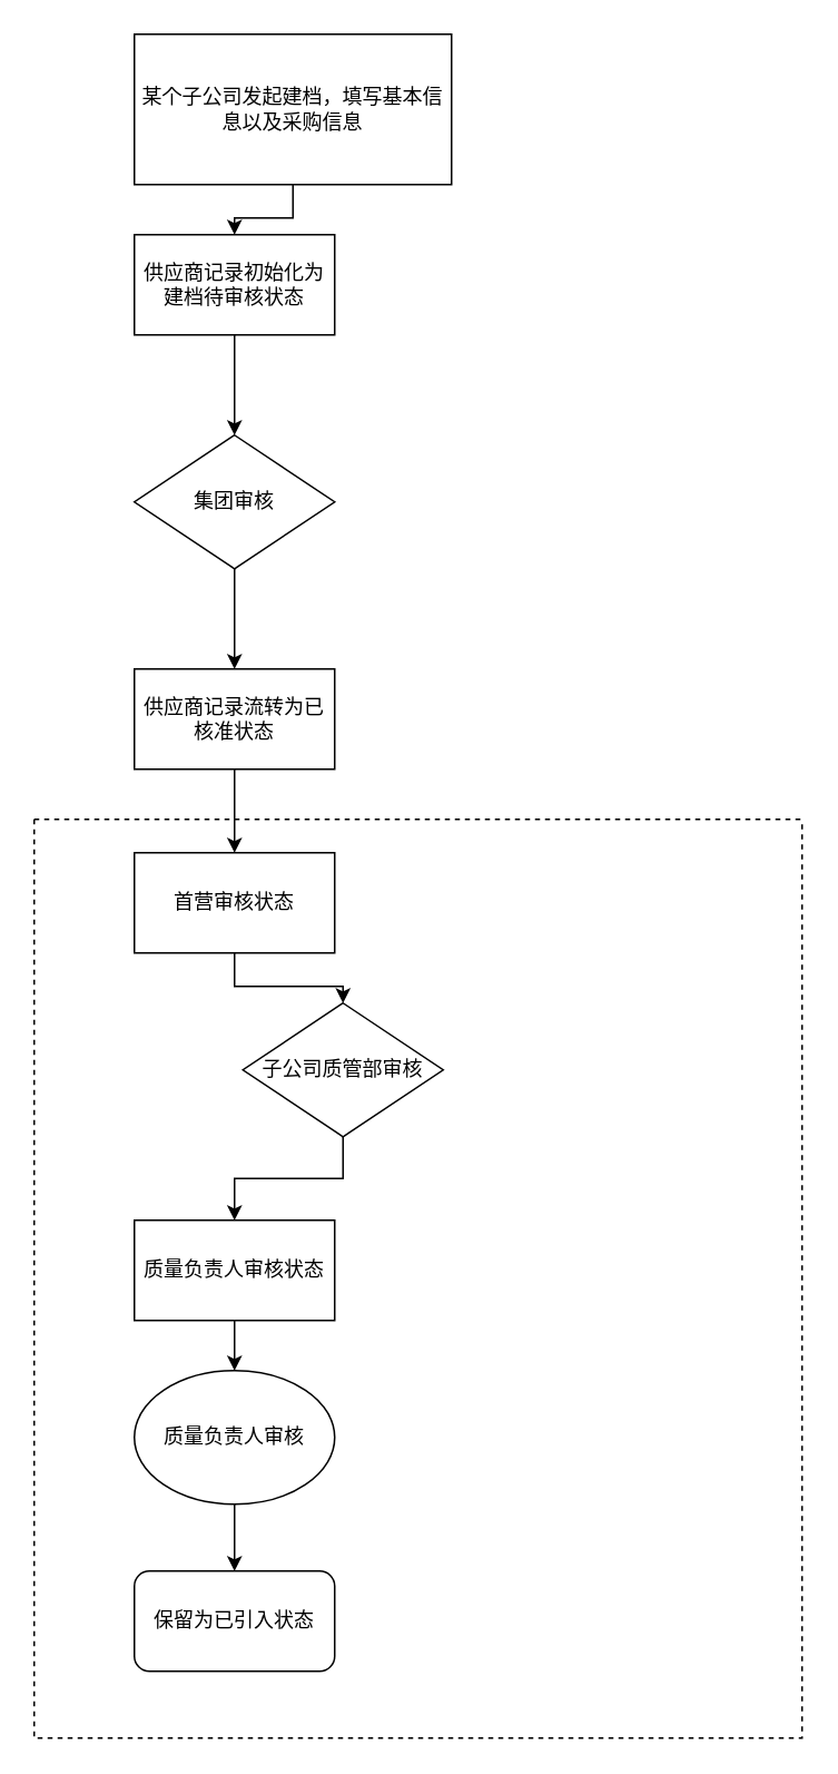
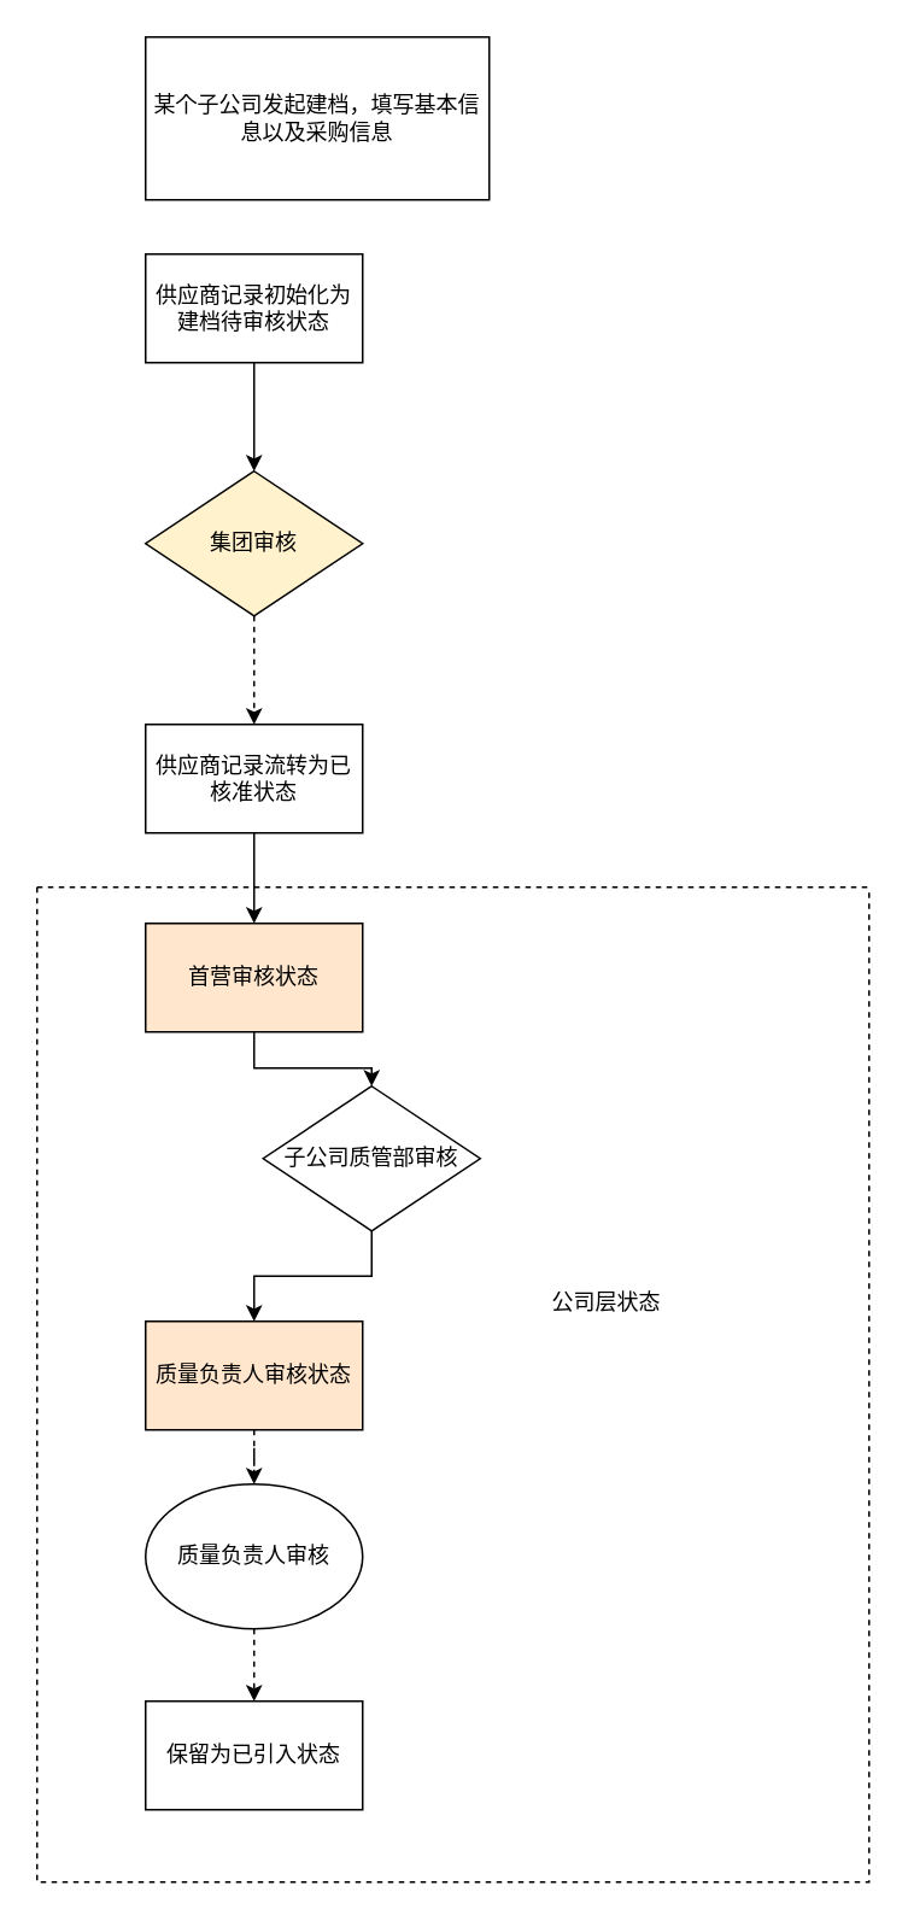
- <mxCell id="2" value="" style="edgeStyle=orthogonalEdgeStyle;rounded=0;orthogonalLoop=1;jettySize=auto;html=1;" edge="1" parent="1" source="3" target="5"><mxGeometry relative="1" as="geometry" /></mxCell>
- <mxCell id="7" value="集团审核" style="rhombus;whiteSpace=wrap;html=1;" vertex="1" parent="1"><mxGeometry x="80" y="260" width="120" height="80" as="geometry" /></mxCell>
+ <mxCell id="7" value="集团审核" style="rhombus;whiteSpace=wrap;html=1;fillColor=#fff2cc;" vertex="1" parent="1"><mxGeometry x="80" y="260" width="120" height="80" as="geometry" /></mxCell>
- <mxCell id="6" value="" style="edgeStyle=orthogonalEdgeStyle;rounded=0;orthogonalLoop=1;jettySize=auto;html=1;" edge="1" parent="1" source="7" target="9"><mxGeometry relative="1" as="geometry" /></mxCell>
+ <mxCell id="6" value="" style="edgeStyle=orthogonalEdgeStyle;rounded=0;orthogonalLoop=1;jettySize=auto;html=1;dashed=1;" edge="1" parent="1" source="7" target="9"><mxGeometry relative="1" as="geometry" /></mxCell>
- <mxCell id="16" value="首营审核状态" style="rounded=0;whiteSpace=wrap;html=1;" vertex="1" parent="10"><mxGeometry x="60" y="20" width="120" height="60" as="geometry" /></mxCell>
+ <mxCell id="16" value="首营审核状态" style="rounded=0;whiteSpace=wrap;html=1;fillColor=#ffe6cc;" vertex="1" parent="10"><mxGeometry x="60" y="20" width="120" height="60" as="geometry" /></mxCell>
+ <mxCell id="20" value="公司层状态" style="text;html=1;strokeColor=none;fillColor=none;align=center;verticalAlign=middle;whiteSpace=wrap;rounded=0;" vertex="1" parent="1"><mxGeometry x="250" y="710" width="170" height="20" as="geometry" /></mxCell>
- <mxCell id="14" value="质量负责人审核状态" style="rounded=0;whiteSpace=wrap;html=1;" vertex="1" parent="10"><mxGeometry x="60" y="240" width="120" height="60" as="geometry" /></mxCell>
+ <mxCell id="14" value="质量负责人审核状态" style="rounded=0;whiteSpace=wrap;html=1;fillColor=#ffe6cc;" vertex="1" parent="10"><mxGeometry x="60" y="240" width="120" height="60" as="geometry" /></mxCell>
- <mxCell id="13" style="edgeStyle=orthogonalEdgeStyle;rounded=0;orthogonalLoop=1;jettySize=auto;html=1;entryX=0.5;entryY=0;entryDx=0;entryDy=0;" edge="1" parent="10" source="14" target="18"><mxGeometry relative="1" as="geometry" /></mxCell>
+ <mxCell id="13" style="edgeStyle=orthogonalEdgeStyle;rounded=0;orthogonalLoop=1;jettySize=auto;html=1;entryX=0.5;entryY=0;entryDx=0;entryDy=0;dashed=1;" edge="1" parent="10" source="14" target="18"><mxGeometry relative="1" as="geometry" /></mxCell>
- <mxCell id="17" style="edgeStyle=orthogonalEdgeStyle;rounded=0;orthogonalLoop=1;jettySize=auto;html=1;entryX=0.5;entryY=0;entryDx=0;entryDy=0;" edge="1" parent="10" source="18" target="19"><mxGeometry relative="1" as="geometry" /></mxCell>
+ <mxCell id="17" style="edgeStyle=orthogonalEdgeStyle;rounded=0;orthogonalLoop=1;jettySize=auto;html=1;entryX=0.5;entryY=0;entryDx=0;entryDy=0;dashed=1;" edge="1" parent="10" source="18" target="19"><mxGeometry relative="1" as="geometry" /></mxCell>
- <mxCell id="19" value="保留为已引入状态" style="whiteSpace=wrap;html=1;fillColor=none;gradientColor=none;rounded=1;" vertex="1" parent="10"><mxGeometry x="60" y="450" width="120" height="60" as="geometry" /></mxCell>
+ <mxCell id="19" value="保留为已引入状态" style="rounded=0;whiteSpace=wrap;html=1;fillColor=none;gradientColor=none;" vertex="1" parent="10"><mxGeometry x="60" y="450" width="120" height="60" as="geometry" /></mxCell>
